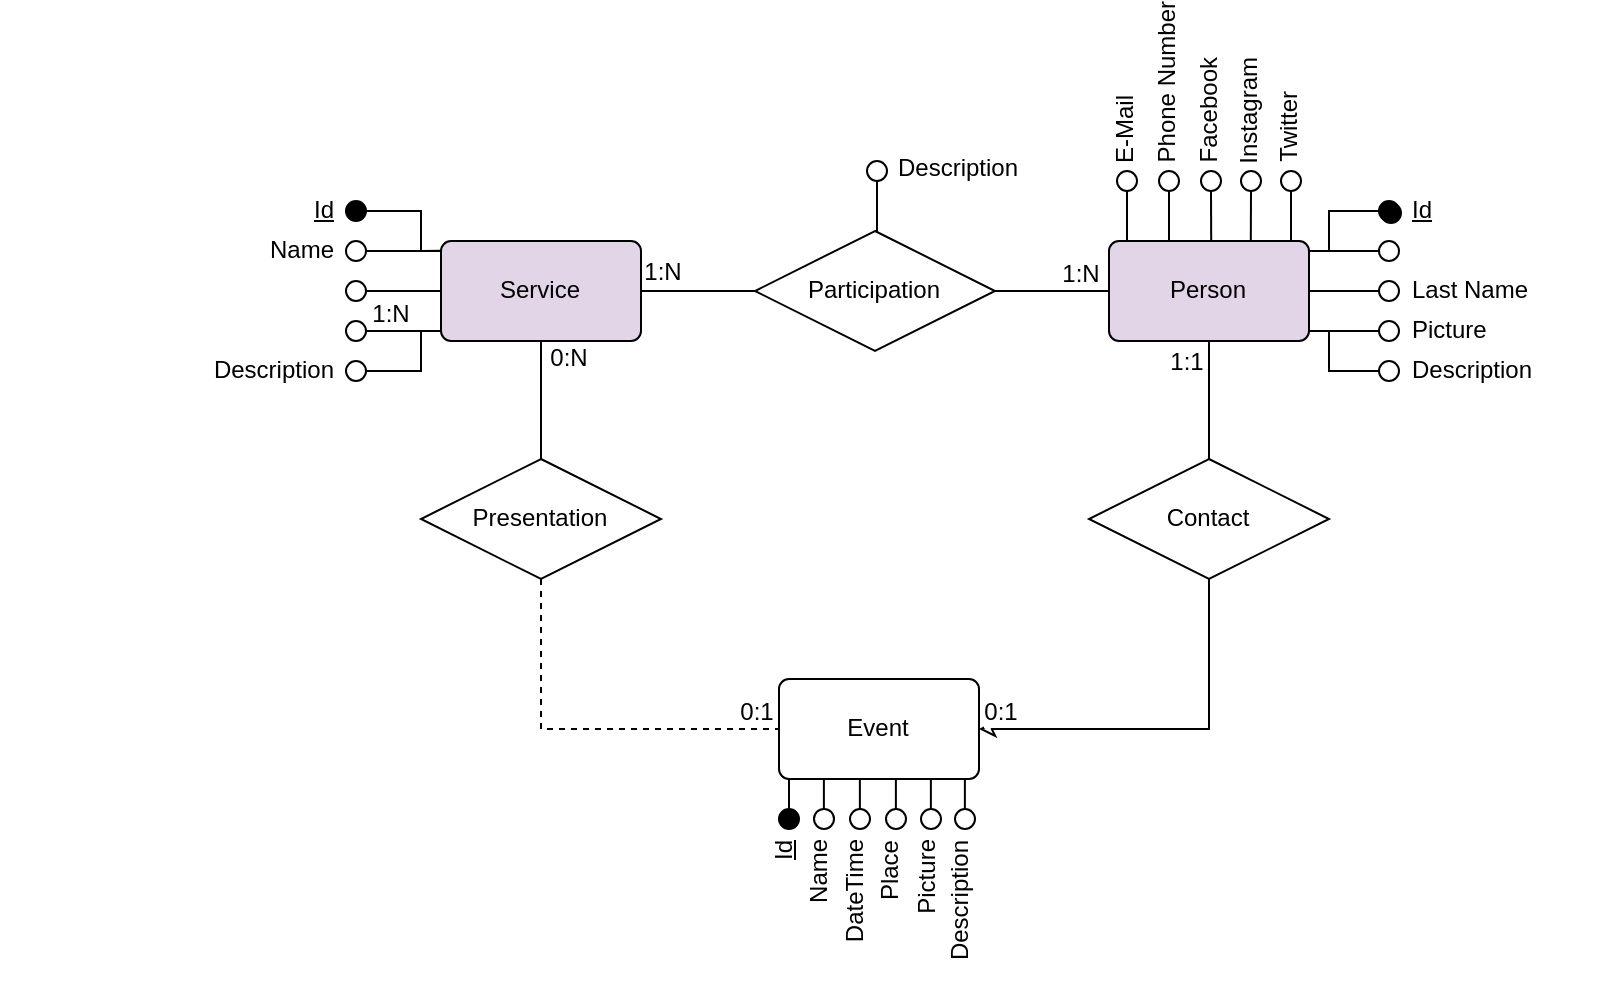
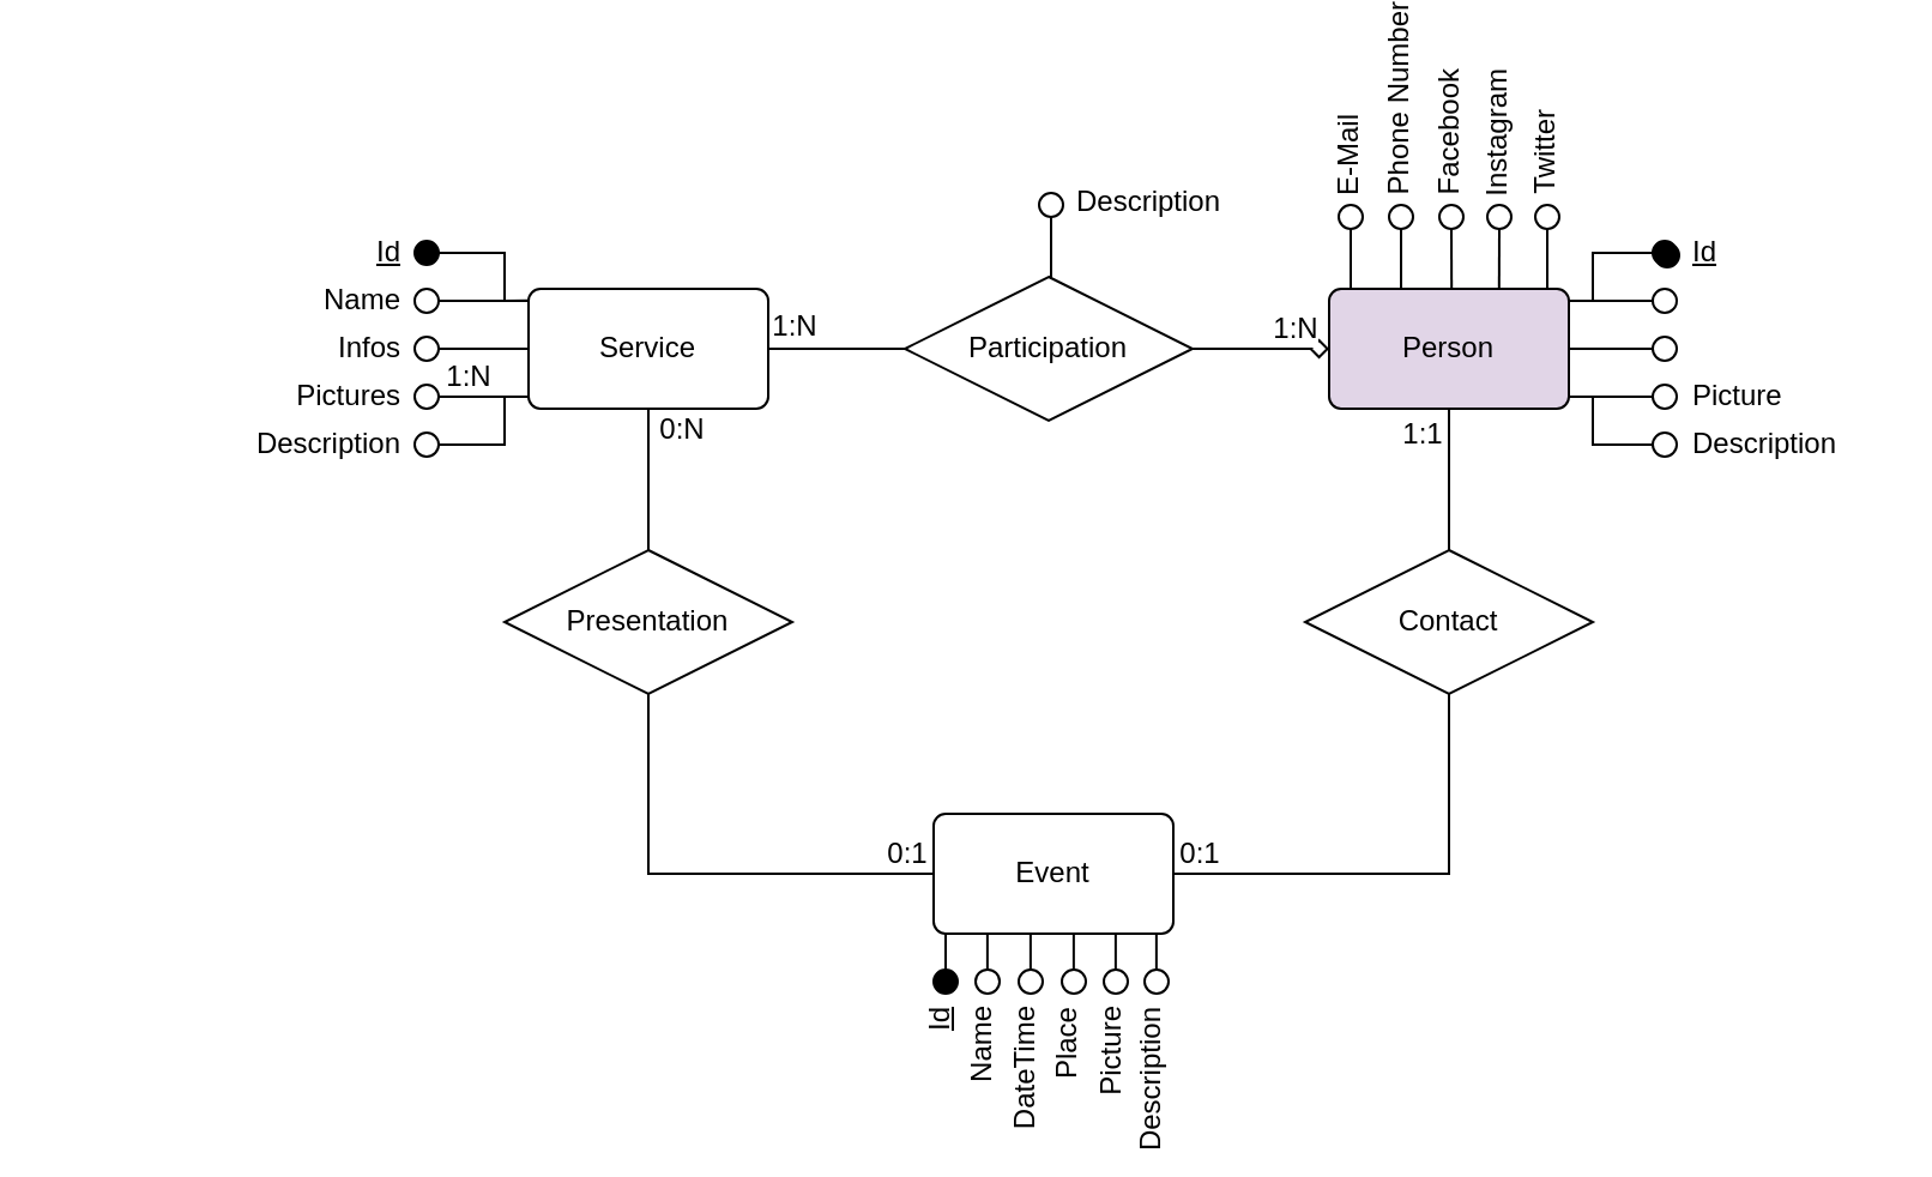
+ <mxCell id="51" value="Infos" style="text;html=1;align=right;verticalAlign=middle;resizable=0;points=[];autosize=1;" parent="49" vertex="1"><mxGeometry width="40" height="20" as="geometry" /></mxCell>
- <mxCell id="52" value="Service" style="rounded=1;arcSize=10;whiteSpace=wrap;html=1;align=center;fillColor=#e1d5e7;" parent="1" vertex="1"><mxGeometry x="220" y="104" width="100" height="50" as="geometry" /></mxCell>
+ <mxCell id="52" value="Service" style="rounded=1;arcSize=10;whiteSpace=wrap;html=1;align=center;" parent="1" vertex="1"><mxGeometry x="220" y="104" width="100" height="50" as="geometry" /></mxCell>
- <mxCell id="59" style="edgeStyle=orthogonalEdgeStyle;rounded=0;orthogonalLoop=1;jettySize=auto;html=1;exitX=1;exitY=0.5;exitDx=0;exitDy=0;entryX=0;entryY=0.5;entryDx=0;entryDy=0;endArrow=none;endFill=0;" parent="1" source="64" target="5" edge="1"><mxGeometry relative="1" as="geometry" /></mxCell>
+ <mxCell id="59" style="edgeStyle=orthogonalEdgeStyle;rounded=0;orthogonalLoop=1;jettySize=auto;html=1;exitX=1;exitY=0.5;exitDx=0;exitDy=0;entryX=0;entryY=0.5;entryDx=0;entryDy=0;endArrow=diamond;endFill=0;" parent="1" source="64" target="5" edge="1"><mxGeometry relative="1" as="geometry" /></mxCell>
- <mxCell id="10" value="Last Name" style="text;html=1;align=left;verticalAlign=middle;resizable=0;points=[];autosize=1;" parent="8" vertex="1"><mxGeometry x="15" y="1" width="67" height="18" as="geometry" /></mxCell>
+ <mxCell id="44" value="Pictures" style="text;html=1;align=right;verticalAlign=middle;resizable=0;points=[];autosize=1;" parent="42" vertex="1"><mxGeometry width="60" height="20" as="geometry" /></mxCell>
- <mxCell id="72" style="edgeStyle=orthogonalEdgeStyle;rounded=0;orthogonalLoop=1;jettySize=auto;html=1;exitX=0.5;exitY=1;exitDx=0;exitDy=0;entryX=0;entryY=0.5;entryDx=0;entryDy=0;endArrow=none;endFill=0;dashed=1;" parent="1" source="74" target="80" edge="1"><mxGeometry relative="1" as="geometry" /></mxCell>
+ <mxCell id="72" style="edgeStyle=orthogonalEdgeStyle;rounded=0;orthogonalLoop=1;jettySize=auto;html=1;exitX=0.5;exitY=1;exitDx=0;exitDy=0;entryX=0;entryY=0.5;entryDx=0;entryDy=0;endArrow=none;endFill=0;" parent="1" source="74" target="80" edge="1"><mxGeometry relative="1" as="geometry" /></mxCell>
- <mxCell id="77" style="edgeStyle=orthogonalEdgeStyle;rounded=0;orthogonalLoop=1;jettySize=auto;html=1;exitX=0.5;exitY=1;exitDx=0;exitDy=0;entryX=1;entryY=0.5;entryDx=0;entryDy=0;endArrow=classic;endFill=0;" parent="1" source="79" target="80" edge="1"><mxGeometry relative="1" as="geometry" /></mxCell>
+ <mxCell id="77" style="edgeStyle=orthogonalEdgeStyle;rounded=0;orthogonalLoop=1;jettySize=auto;html=1;exitX=0.5;exitY=1;exitDx=0;exitDy=0;entryX=1;entryY=0.5;entryDx=0;entryDy=0;endArrow=none;endFill=0;" parent="1" source="79" target="80" edge="1"><mxGeometry relative="1" as="geometry" /></mxCell>
